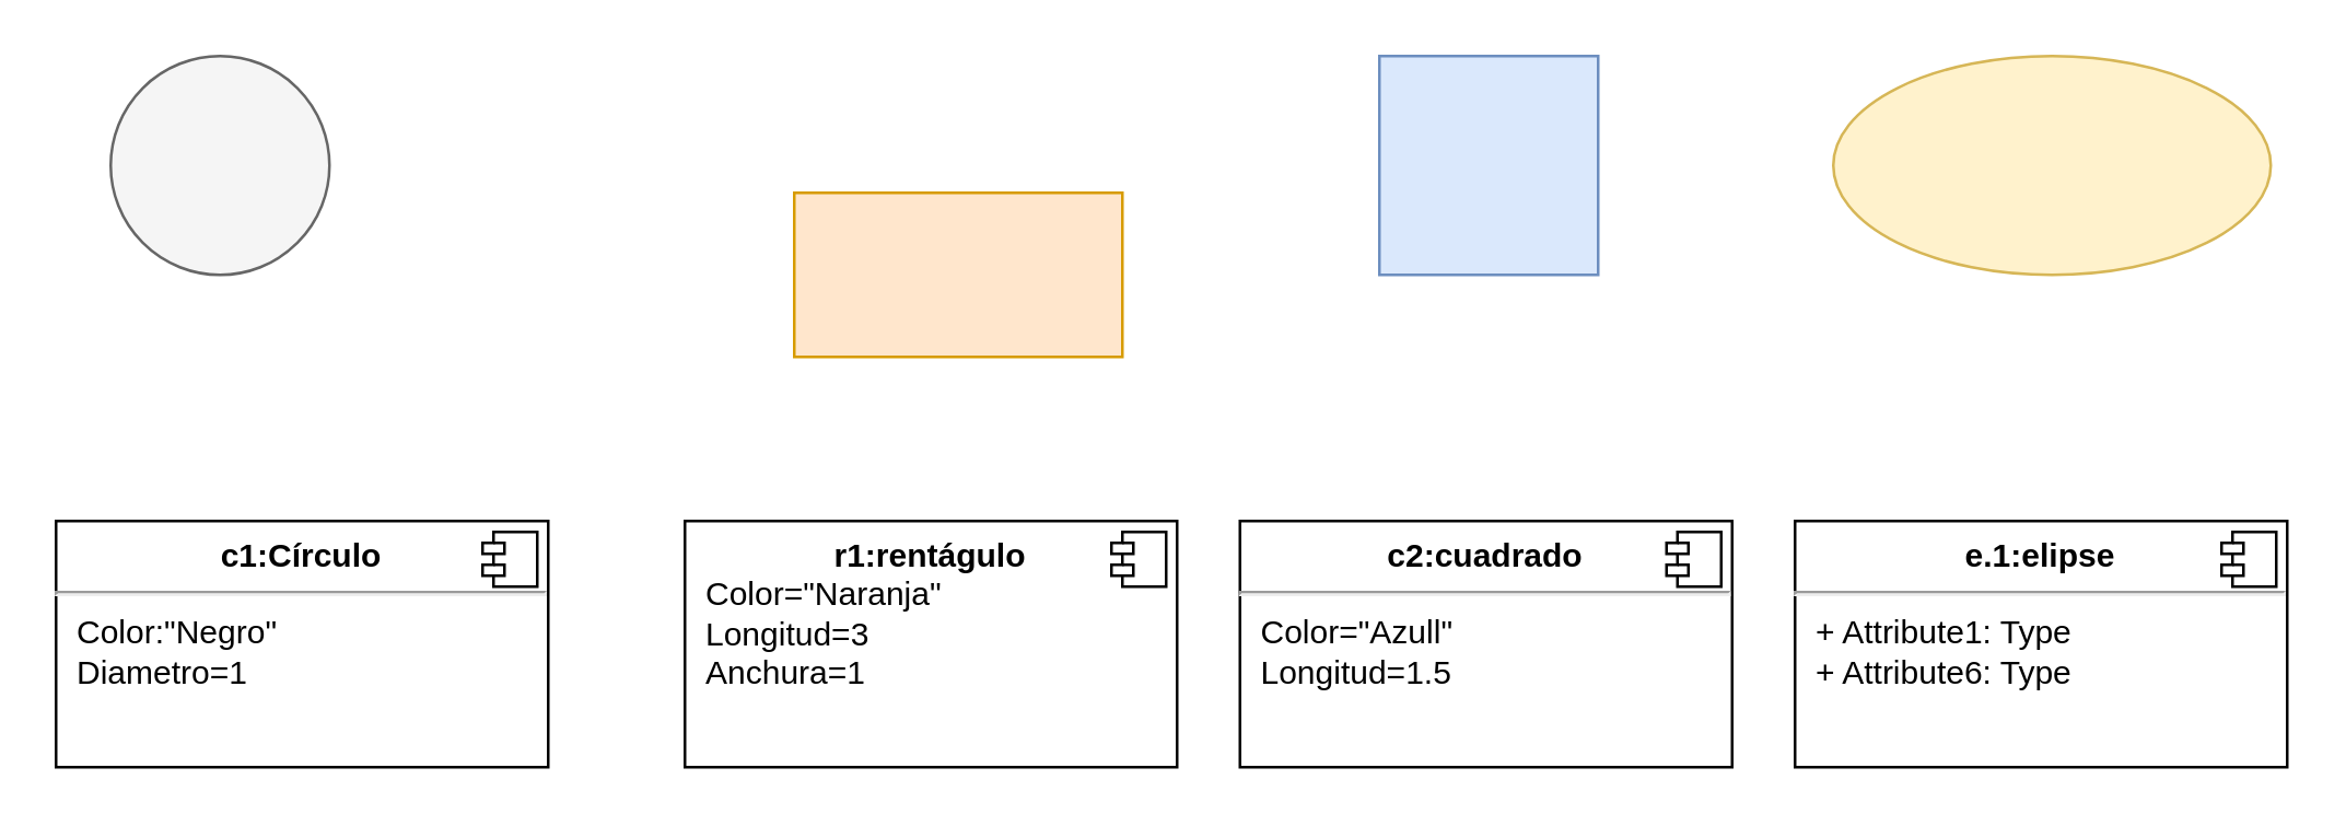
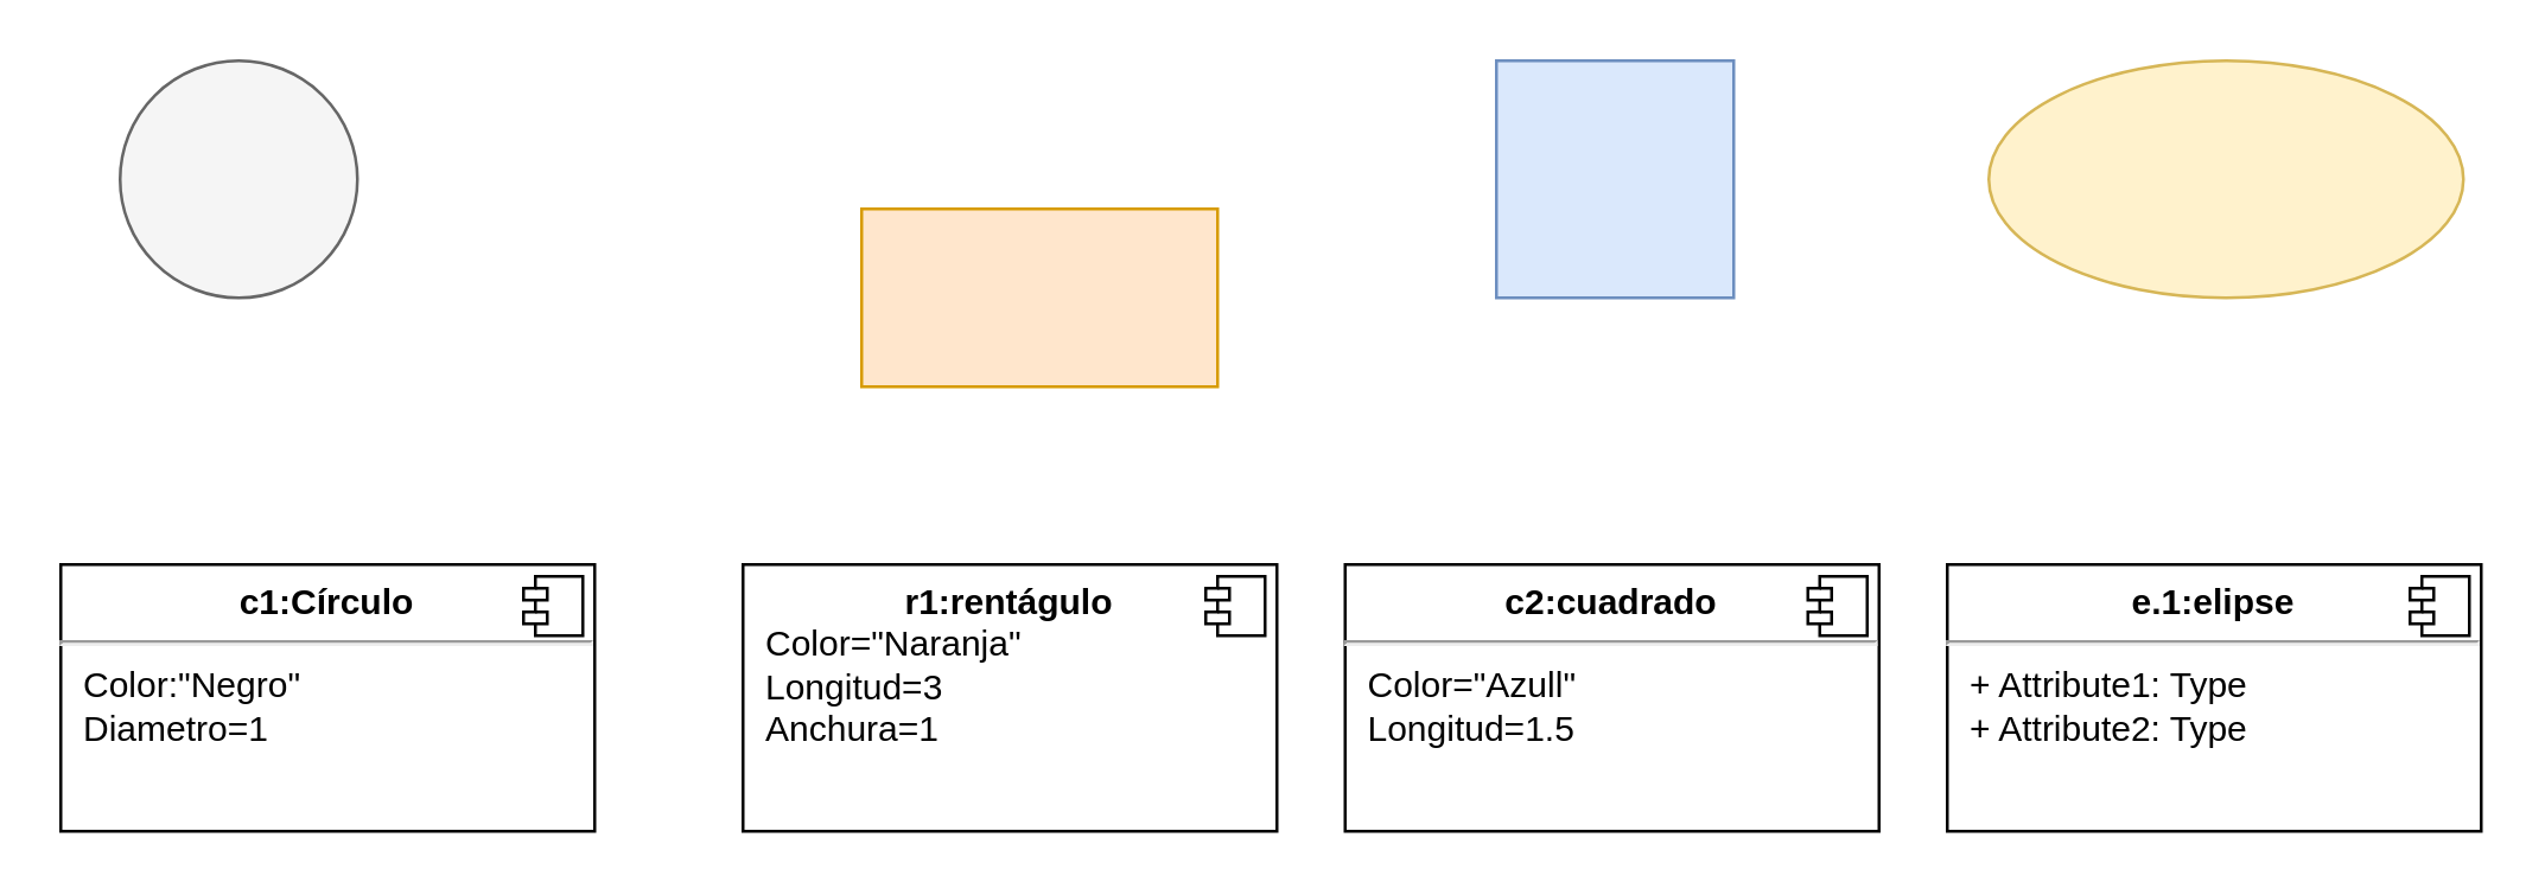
- <mxCell id="6" value="&lt;p style=&quot;margin: 0px ; margin-top: 6px ; text-align: center&quot;&gt;&lt;b&gt;e.1:elipse&lt;/b&gt;&lt;/p&gt;&lt;hr&gt;&lt;p style=&quot;margin: 0px ; margin-left: 8px&quot;&gt;+ Attribute1: Type&lt;br&gt;+ Attribute6: Type&lt;/p&gt;" style="align=left;overflow=fill;html=1;" vertex="1" parent="1"><mxGeometry x="656" y="190" width="180" height="90" as="geometry" /></mxCell>
+ <mxCell id="6" value="&lt;p style=&quot;margin: 0px ; margin-top: 6px ; text-align: center&quot;&gt;&lt;b&gt;e.1:elipse&lt;/b&gt;&lt;/p&gt;&lt;hr&gt;&lt;p style=&quot;margin: 0px ; margin-left: 8px&quot;&gt;+ Attribute1: Type&lt;br&gt;+ Attribute2: Type&lt;/p&gt;" style="align=left;overflow=fill;html=1;" vertex="1" parent="1"><mxGeometry x="656" y="190" width="180" height="90" as="geometry" /></mxCell>
